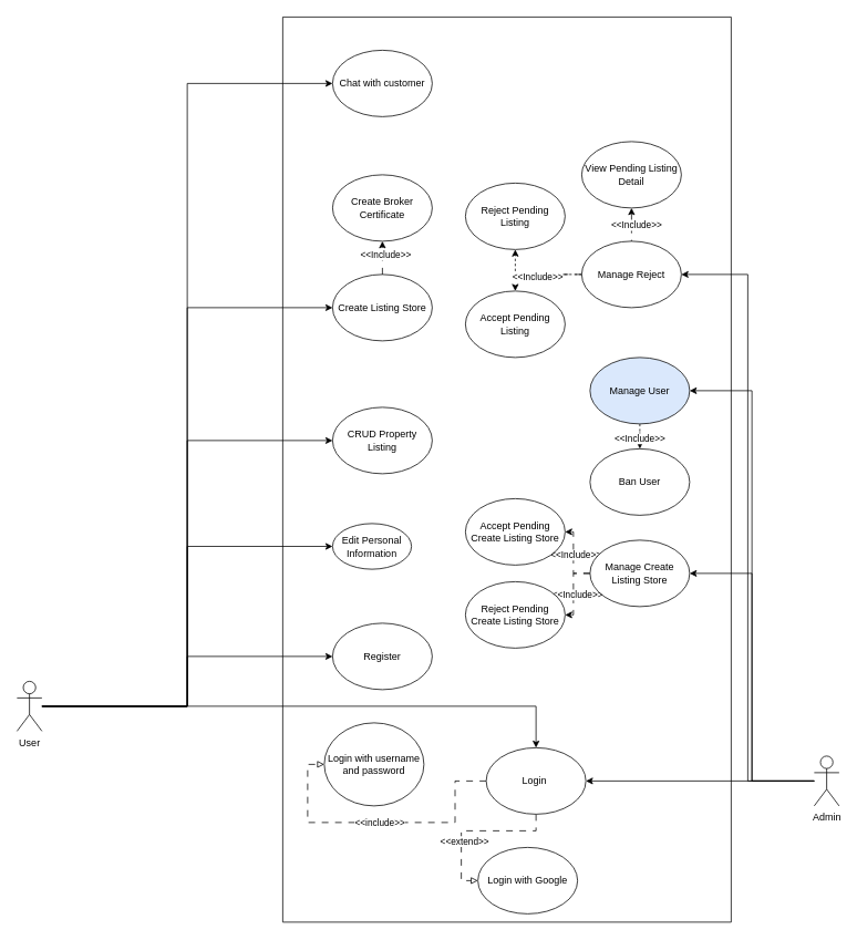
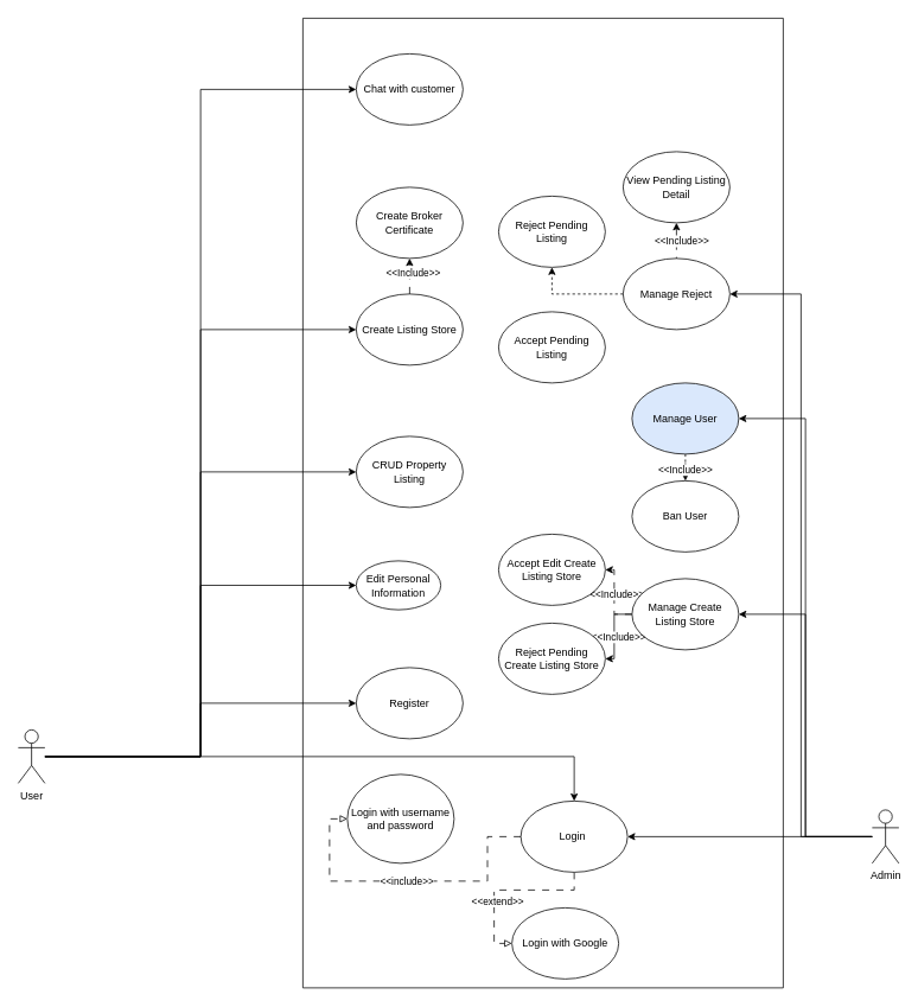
- <mxCell id="30" style="edgeStyle=orthogonalEdgeStyle;rounded=0;orthogonalLoop=1;jettySize=auto;html=1;entryX=0.5;entryY=0;entryDx=0;entryDy=0;dashed=1;dashPattern=8 8;" edge="1" parent="14" source="32" target="34"><mxGeometry relative="1" as="geometry" /></mxCell>
- <mxCell id="31" value="&amp;lt;&amp;lt;Include&amp;gt;&amp;gt;" style="edgeLabel;html=1;align=center;verticalAlign=middle;resizable=0;points=[];" vertex="1" connectable="0" parent="30"><mxGeometry x="0.08" y="2" relative="1" as="geometry"><mxPoint as="offset" /></mxGeometry></mxCell>
- <mxCell id="47" value="Accept Pending Create Listing Store" style="ellipse;whiteSpace=wrap;html=1;" vertex="1" parent="14"><mxGeometry x="220" y="580" width="120" height="80" as="geometry" /></mxCell>
+ <mxCell id="47" value="Accept Edit Create Listing Store" style="ellipse;whiteSpace=wrap;html=1;" vertex="1" parent="14"><mxGeometry x="220" y="580" width="120" height="80" as="geometry" /></mxCell>
- <mxCell id="44" style="edgeStyle=orthogonalEdgeStyle;rounded=0;orthogonalLoop=1;jettySize=auto;html=1;dashed=1;dashPattern=8 8;" edge="1" parent="14" source="46" target="48"><mxGeometry relative="1" as="geometry" /></mxCell>
+ <mxCell id="44" style="edgeStyle=orthogonalEdgeStyle;rounded=0;orthogonalLoop=1;jettySize=auto;html=1;dashed=0;dashPattern=8 8;" edge="1" parent="14" source="46" target="48"><mxGeometry relative="1" as="geometry" /></mxCell>
